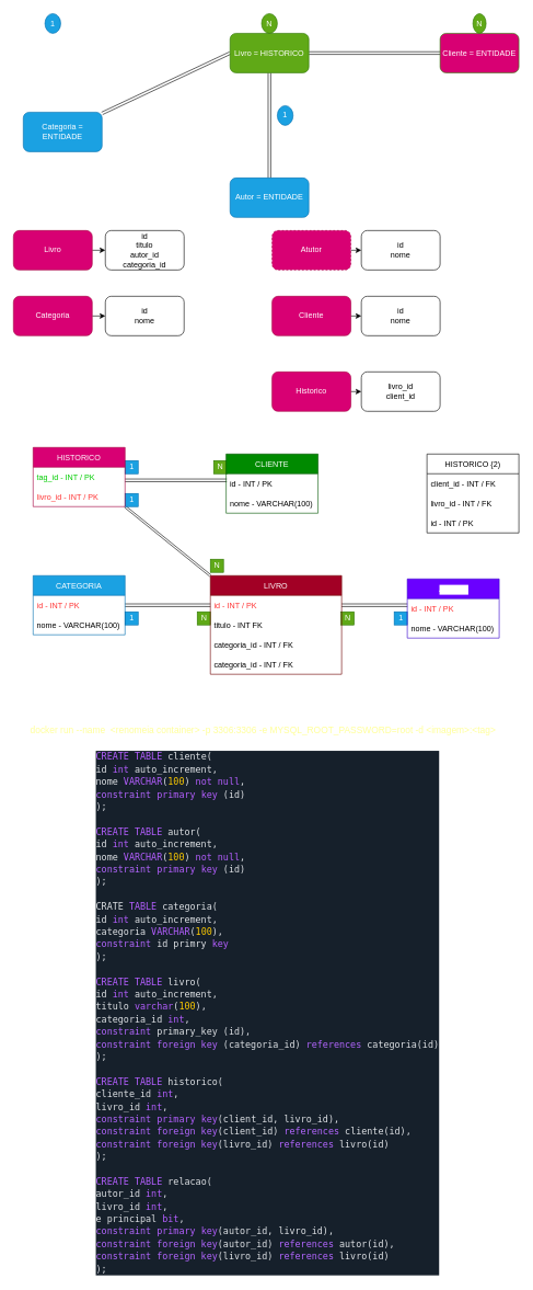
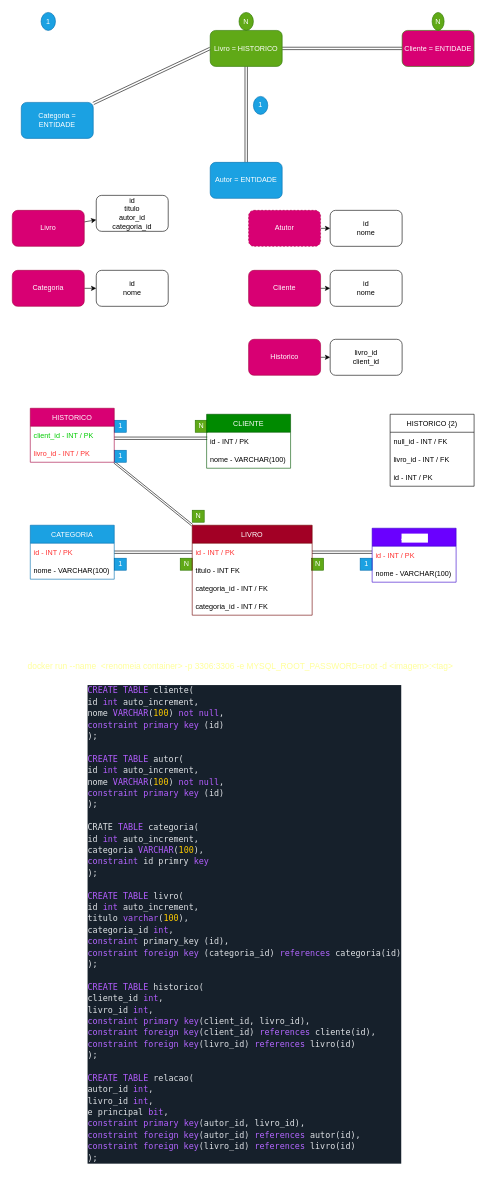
- <mxCell id="21" value="id&lt;br&gt;titulo&lt;br&gt;autor_id&lt;br&gt;categoria_id" style="rounded=1;whiteSpace=wrap;html=1;" parent="1" vertex="1"><mxGeometry x="160" y="350" width="120" height="60" as="geometry" /></mxCell>
+ <mxCell id="21" value="id&lt;br&gt;titulo&lt;br&gt;autor_id&lt;br&gt;categoria_id" style="rounded=1;whiteSpace=wrap;html=1;" parent="1" vertex="1"><mxGeometry x="160" y="325" width="120" height="60" as="geometry" /></mxCell>
- <mxCell id="45" value="tag_id - INT / PK                " style="text;strokeColor=none;fillColor=none;align=left;verticalAlign=middle;spacingLeft=4;spacingRight=4;overflow=hidden;points=[[0,0.5],[1,0.5]];portConstraint=eastwest;rotatable=0;fontColor=#00CC00;" parent="44" vertex="1"><mxGeometry y="30" width="140" height="30" as="geometry" /></mxCell>
+ <mxCell id="45" value="client_id - INT / PK                " style="text;strokeColor=none;fillColor=none;align=left;verticalAlign=middle;spacingLeft=4;spacingRight=4;overflow=hidden;points=[[0,0.5],[1,0.5]];portConstraint=eastwest;rotatable=0;fontColor=#00CC00;" parent="44" vertex="1"><mxGeometry y="30" width="140" height="30" as="geometry" /></mxCell>
- <mxCell id="41" value="client_id - INT / FK    " style="text;align=left;verticalAlign=middle;spacingLeft=4;spacingRight=4;overflow=hidden;points=[[0,0.5],[1,0.5]];portConstraint=eastwest;rotatable=0;" parent="40" vertex="1"><mxGeometry y="30" width="140" height="30" as="geometry" /></mxCell>
+ <mxCell id="41" value="null_id - INT / FK    " style="text;align=left;verticalAlign=middle;spacingLeft=4;spacingRight=4;overflow=hidden;points=[[0,0.5],[1,0.5]];portConstraint=eastwest;rotatable=0;" parent="40" vertex="1"><mxGeometry y="30" width="140" height="30" as="geometry" /></mxCell>
